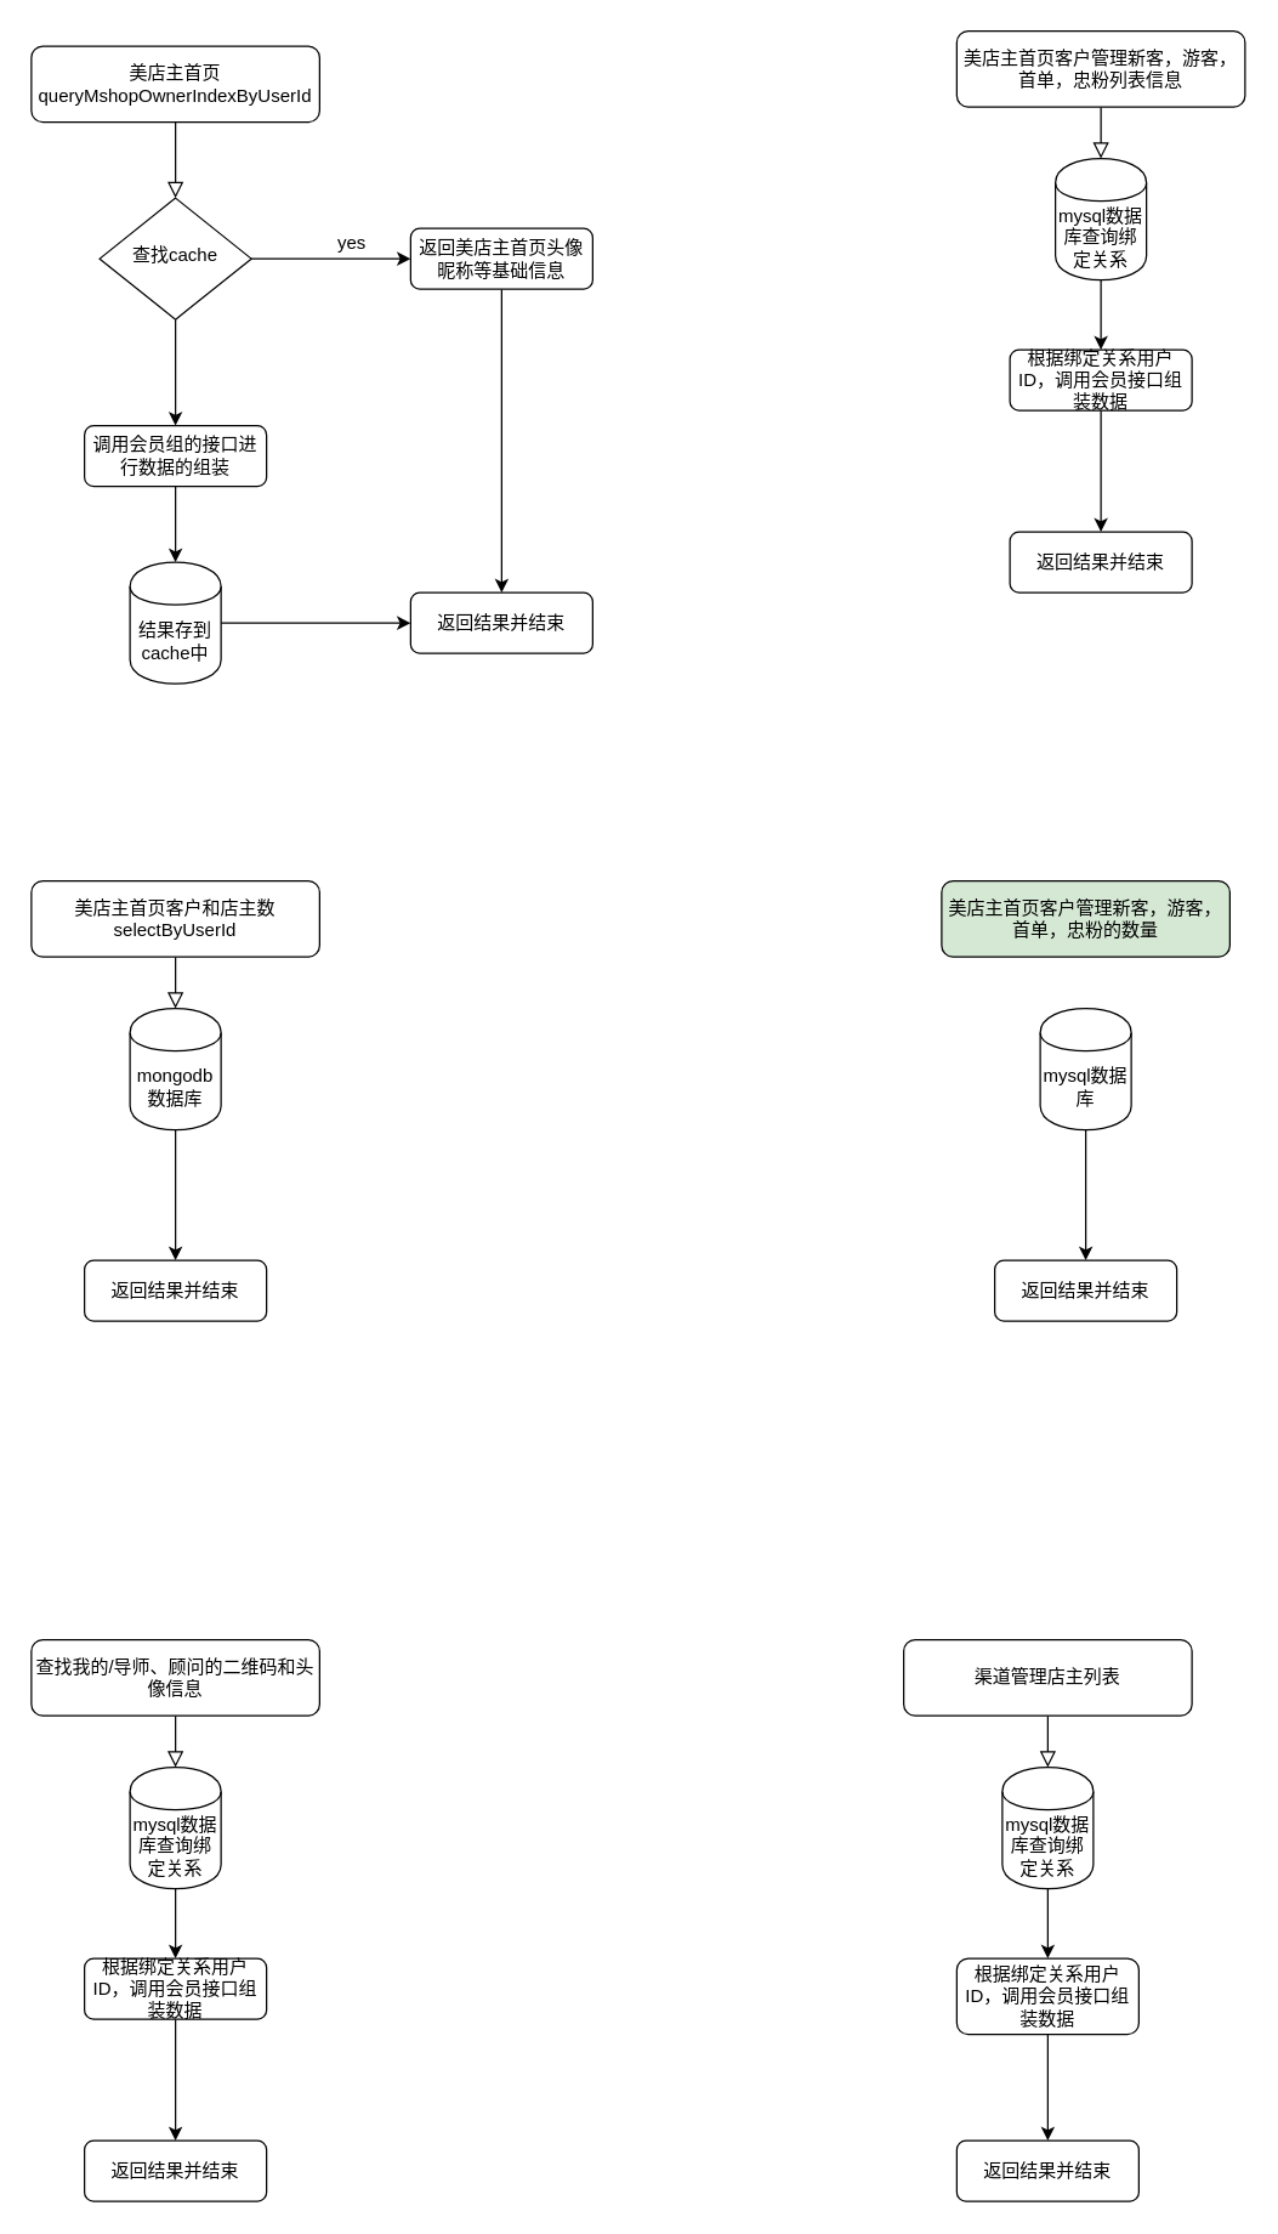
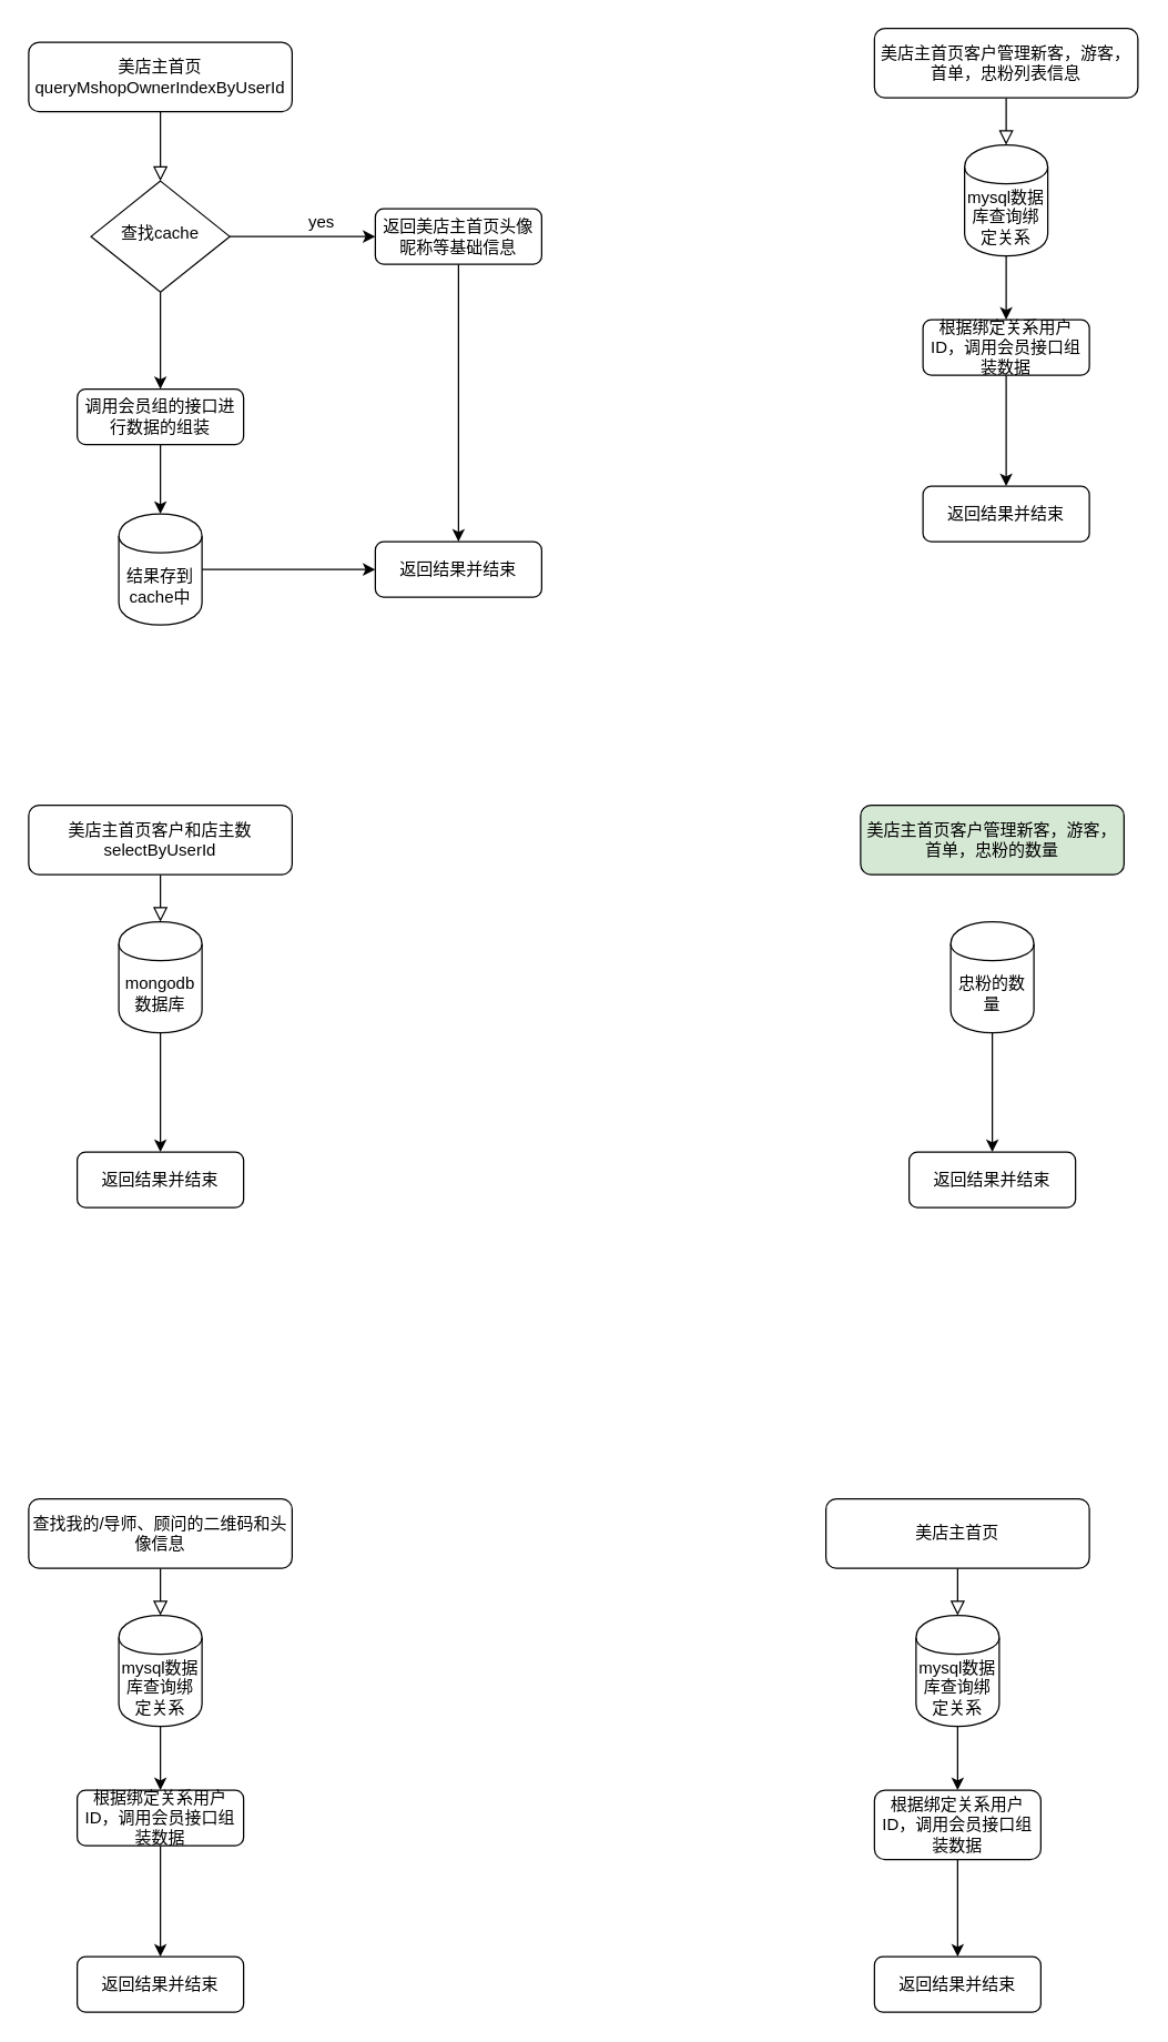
- <mxCell id="22" value="mysql数据库" style="shape=cylinder;whiteSpace=wrap;html=1;boundedLbl=1;backgroundOutline=1;" parent="1" vertex="1"><mxGeometry x="685" y="664" width="60" height="80" as="geometry" /></mxCell>
+ <mxCell id="22" value="忠粉的数量" style="shape=cylinder;whiteSpace=wrap;html=1;boundedLbl=1;backgroundOutline=1;" parent="1" vertex="1"><mxGeometry x="685" y="664" width="60" height="80" as="geometry" /></mxCell>
- <mxCell id="39" value="渠道管理店主列表" style="rounded=1;whiteSpace=wrap;html=1;fontSize=12;glass=0;strokeWidth=1;shadow=0;" parent="1" vertex="1"><mxGeometry x="595" y="1080" width="190" height="50" as="geometry" /></mxCell>
+ <mxCell id="39" value="美店主首页" style="rounded=1;whiteSpace=wrap;html=1;fontSize=12;glass=0;strokeWidth=1;shadow=0;" parent="1" vertex="1"><mxGeometry x="595" y="1080" width="190" height="50" as="geometry" /></mxCell>
